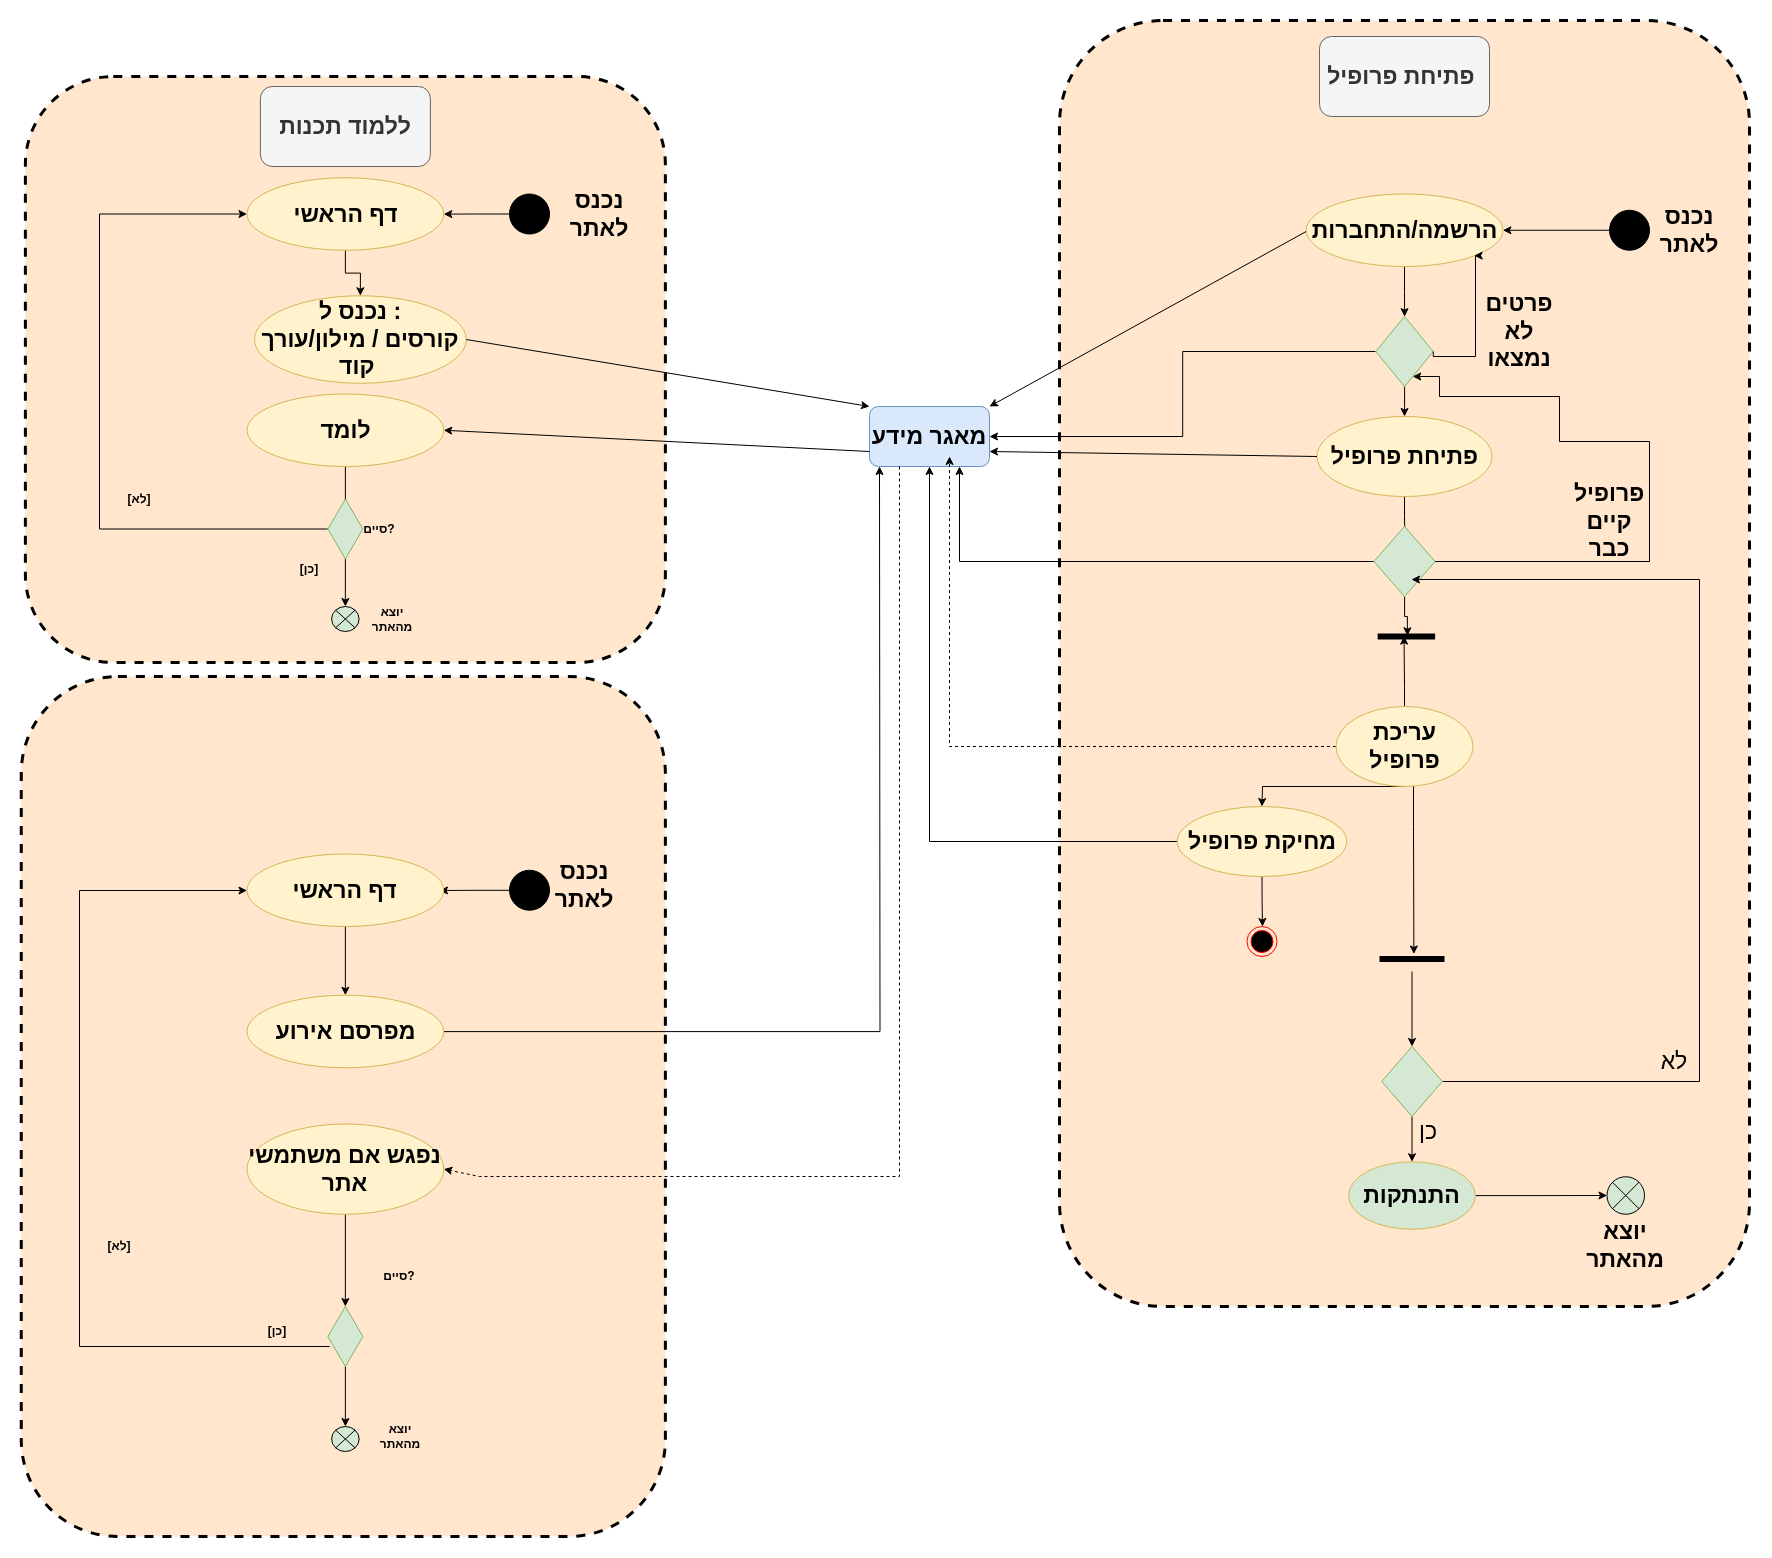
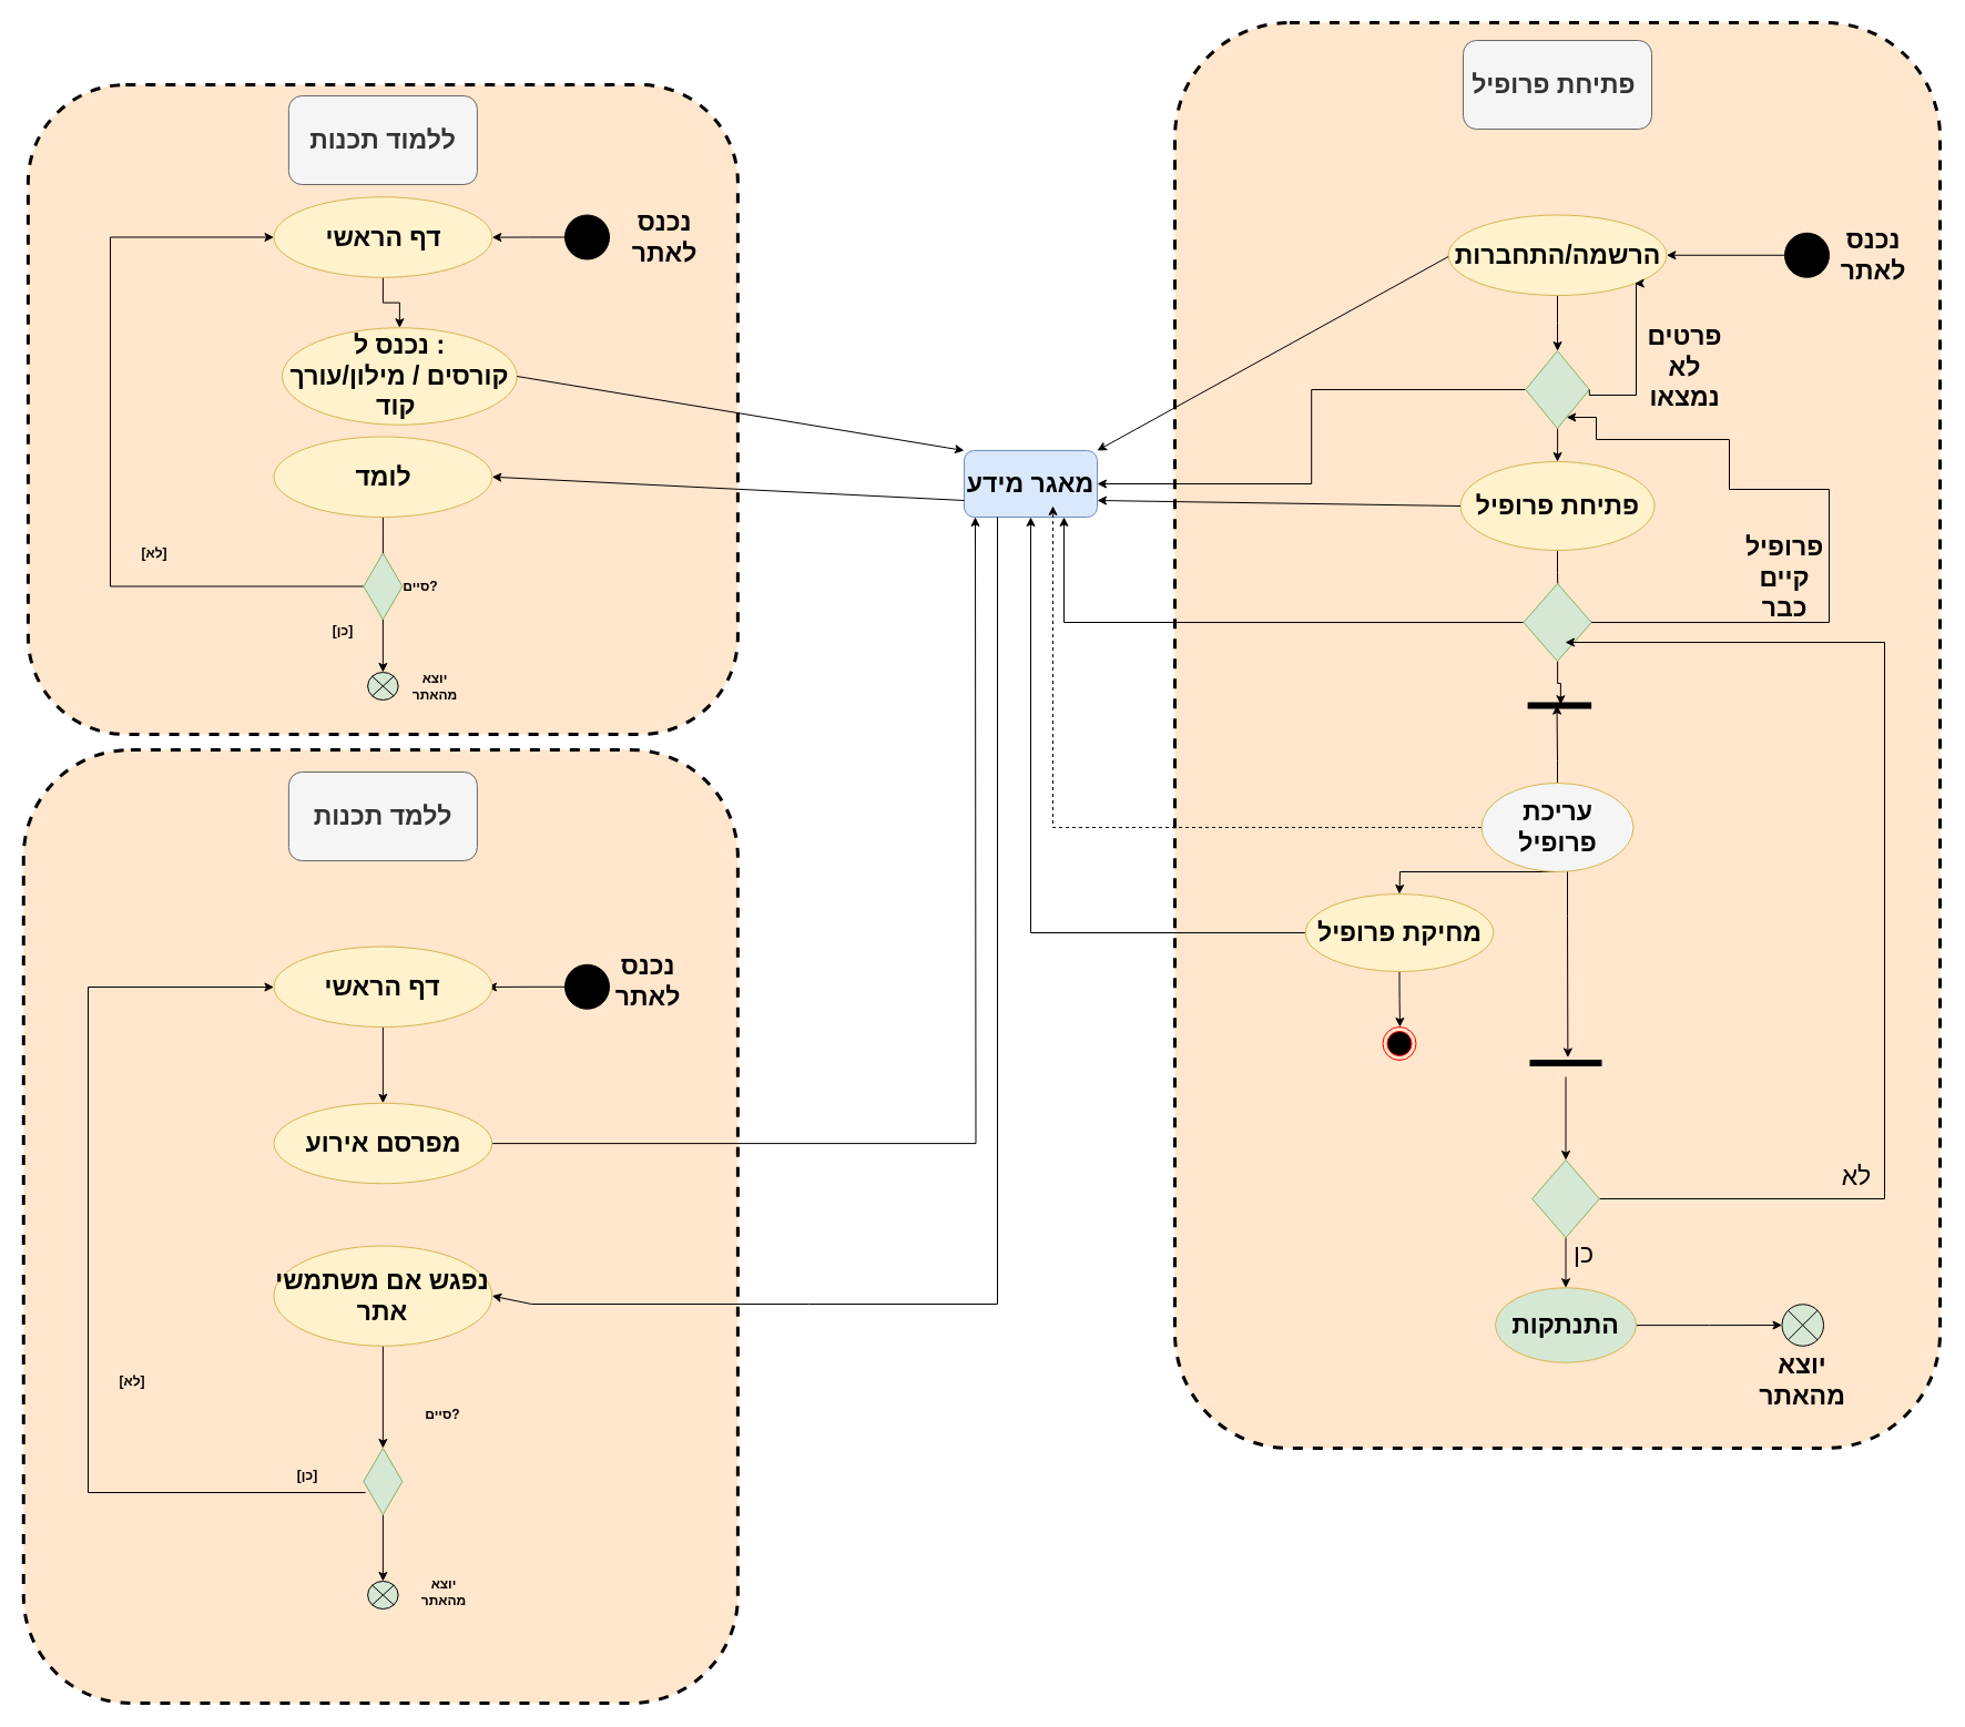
+ <mxCell id="49" value="&lt;font style=&quot;font-size: 23px&quot;&gt;ללמד תכנות&lt;/font&gt;" style="text;html=1;align=center;verticalAlign=middle;whiteSpace=wrap;rounded=1;fontStyle=1;fillColor=#f5f5f5;fontColor=#333333;strokeColor=#666666;" parent="1" vertex="1"><mxGeometry x="259.88" y="696" width="170" height="80" as="geometry" /></mxCell>
- <mxCell id="25" value="&lt;font style=&quot;font-size: 23px&quot;&gt;עריכת פרופיל&lt;/font&gt;" style="ellipse;whiteSpace=wrap;html=1;fillColor=#fff2cc;strokeColor=#d6b656;fontStyle=1" parent="1" vertex="1"><mxGeometry x="1335.51" y="706" width="137" height="80" as="geometry" /></mxCell>
+ <mxCell id="25" value="&lt;font style=&quot;font-size: 23px&quot;&gt;עריכת פרופיל&lt;/font&gt;" style="ellipse;whiteSpace=wrap;html=1;fillColor=#f5f5f5;strokeColor=#d6b656;fontStyle=1;" parent="1" vertex="1"><mxGeometry x="1335.51" y="706" width="137" height="80" as="geometry" /></mxCell>
- <mxCell id="77" value="" style="endArrow=classic;html=1;rounded=0;fontSize=18;exitX=0.25;exitY=1;exitDx=0;exitDy=0;entryX=1;entryY=0.5;entryDx=0;entryDy=0;dashed=1;" parent="1" source="3" edge="1" target="76"><mxGeometry width="50" height="50" relative="1" as="geometry"><mxPoint x="757.32" y="971" as="sourcePoint" /><mxPoint x="440.69" y="1146" as="targetPoint" /><Array as="points"><mxPoint x="899" y="1176" /><mxPoint x="729" y="1176" /><mxPoint x="479" y="1176" /></Array></mxGeometry></mxCell>
+ <mxCell id="77" value="" style="endArrow=classic;html=1;rounded=0;fontSize=18;exitX=0.25;exitY=1;exitDx=0;exitDy=0;entryX=1;entryY=0.5;entryDx=0;entryDy=0;" parent="1" source="3" edge="1" target="76"><mxGeometry width="50" height="50" relative="1" as="geometry"><mxPoint x="757.32" y="971" as="sourcePoint" /><mxPoint x="440.69" y="1146" as="targetPoint" /><Array as="points"><mxPoint x="899" y="1176" /><mxPoint x="729" y="1176" /><mxPoint x="479" y="1176" /></Array></mxGeometry></mxCell>
